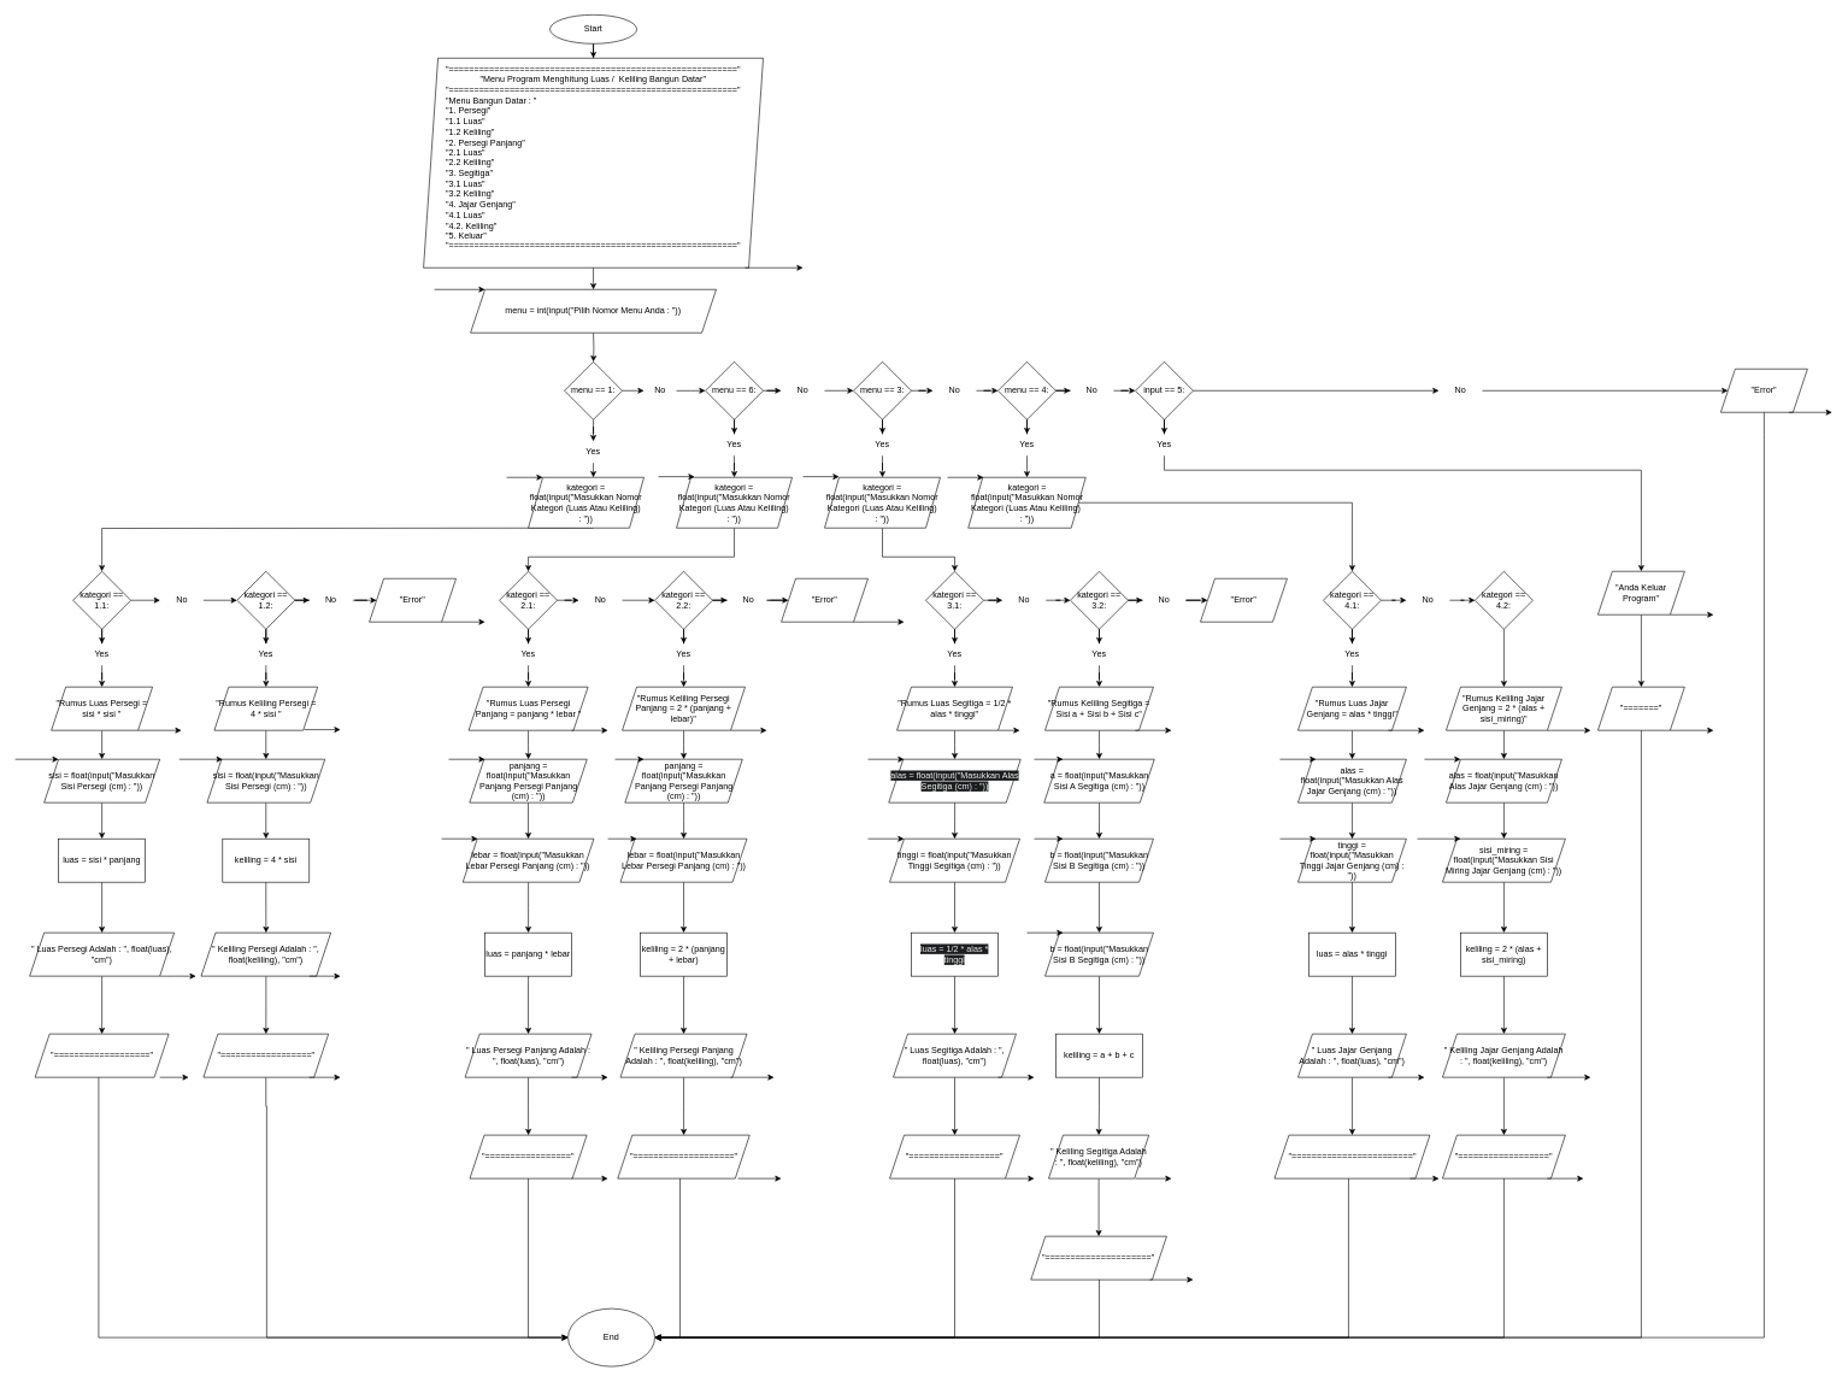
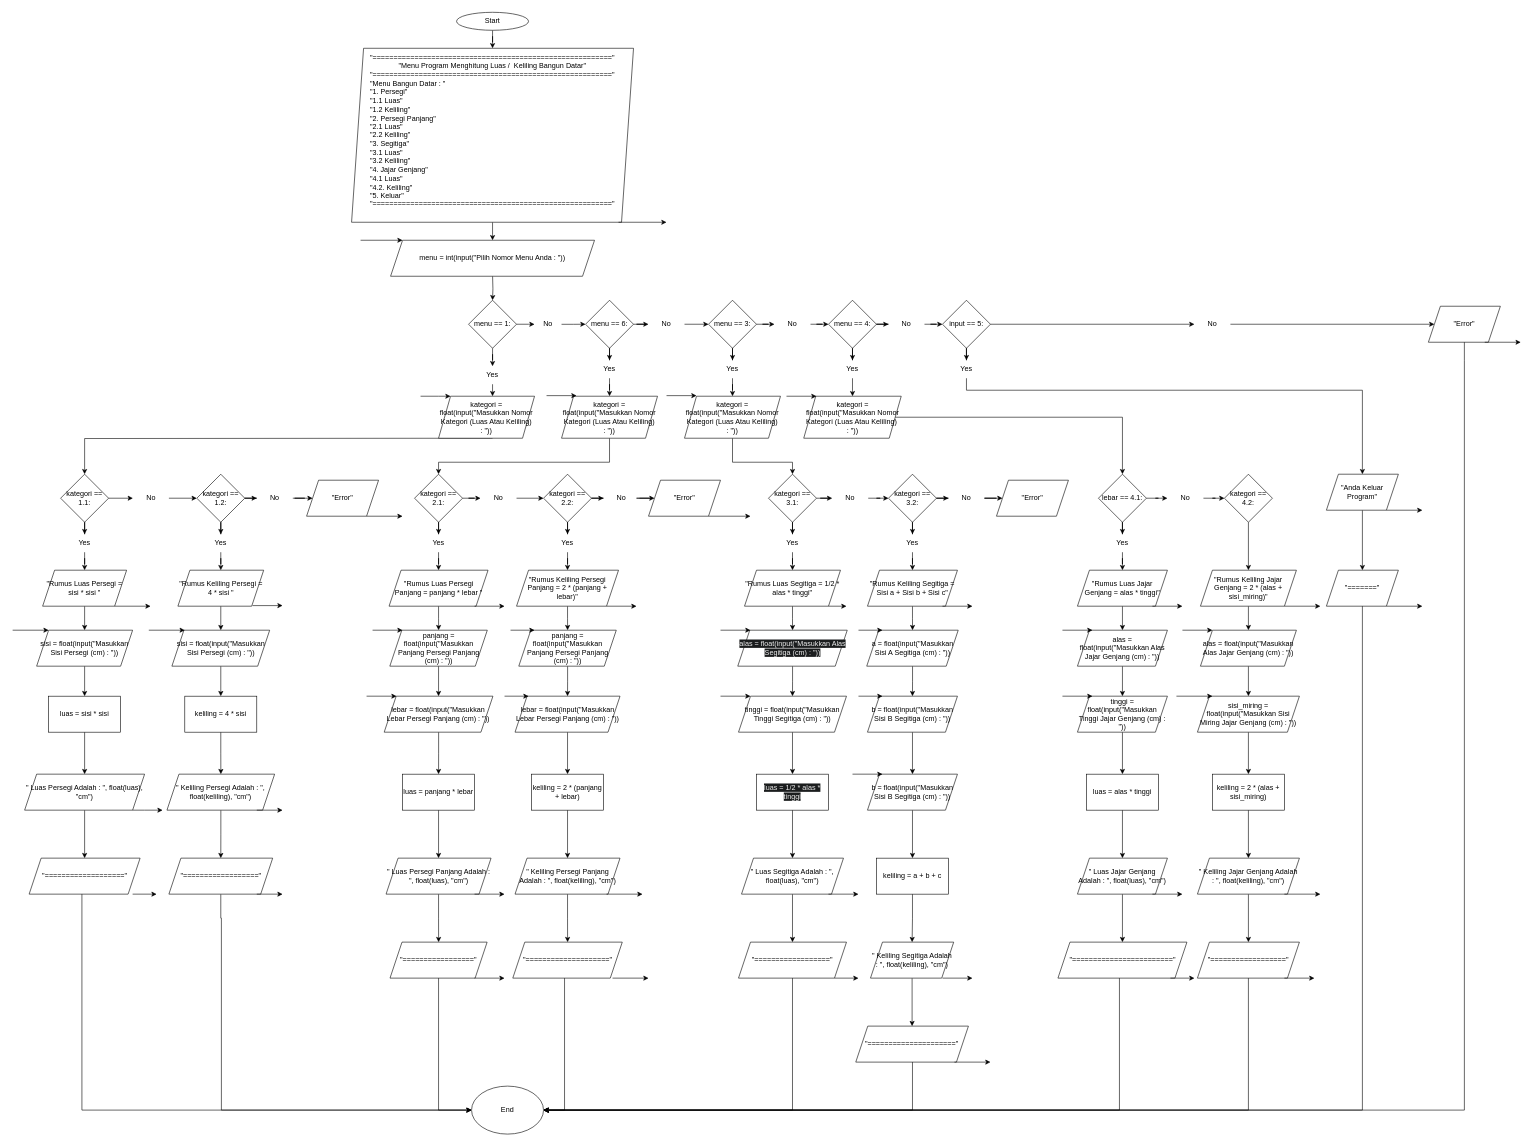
- <mxCell id="3" value="Start" style="ellipse;whiteSpace=wrap;html=1;" parent="1" vertex="1"><mxGeometry x="760" y="20" width="120" height="40" as="geometry" /></mxCell>
+ <mxCell id="3" value="Start" style="ellipse;whiteSpace=wrap;html=1;" parent="1" vertex="1"><mxGeometry x="760" y="20" width="120" height="30" as="geometry" /></mxCell>
- <mxCell id="195" value="kategori == 4.1:" style="rhombus;whiteSpace=wrap;html=1;" parent="1" vertex="1"><mxGeometry x="1830" y="790" width="80" height="80" as="geometry" /></mxCell>
+ <mxCell id="195" value="lebar == 4.1:" style="rhombus;whiteSpace=wrap;html=1;" parent="1" vertex="1"><mxGeometry x="1830" y="790" width="80" height="80" as="geometry" /></mxCell>
- <mxCell id="65" value="luas = sisi * panjang" style="rounded=0;whiteSpace=wrap;html=1;" parent="1" vertex="1"><mxGeometry x="80" y="1160" width="120" height="60" as="geometry" /></mxCell>
+ <mxCell id="65" value="luas = sisi * sisi" style="rounded=0;whiteSpace=wrap;html=1;" parent="1" vertex="1"><mxGeometry x="80" y="1160" width="120" height="60" as="geometry" /></mxCell>
